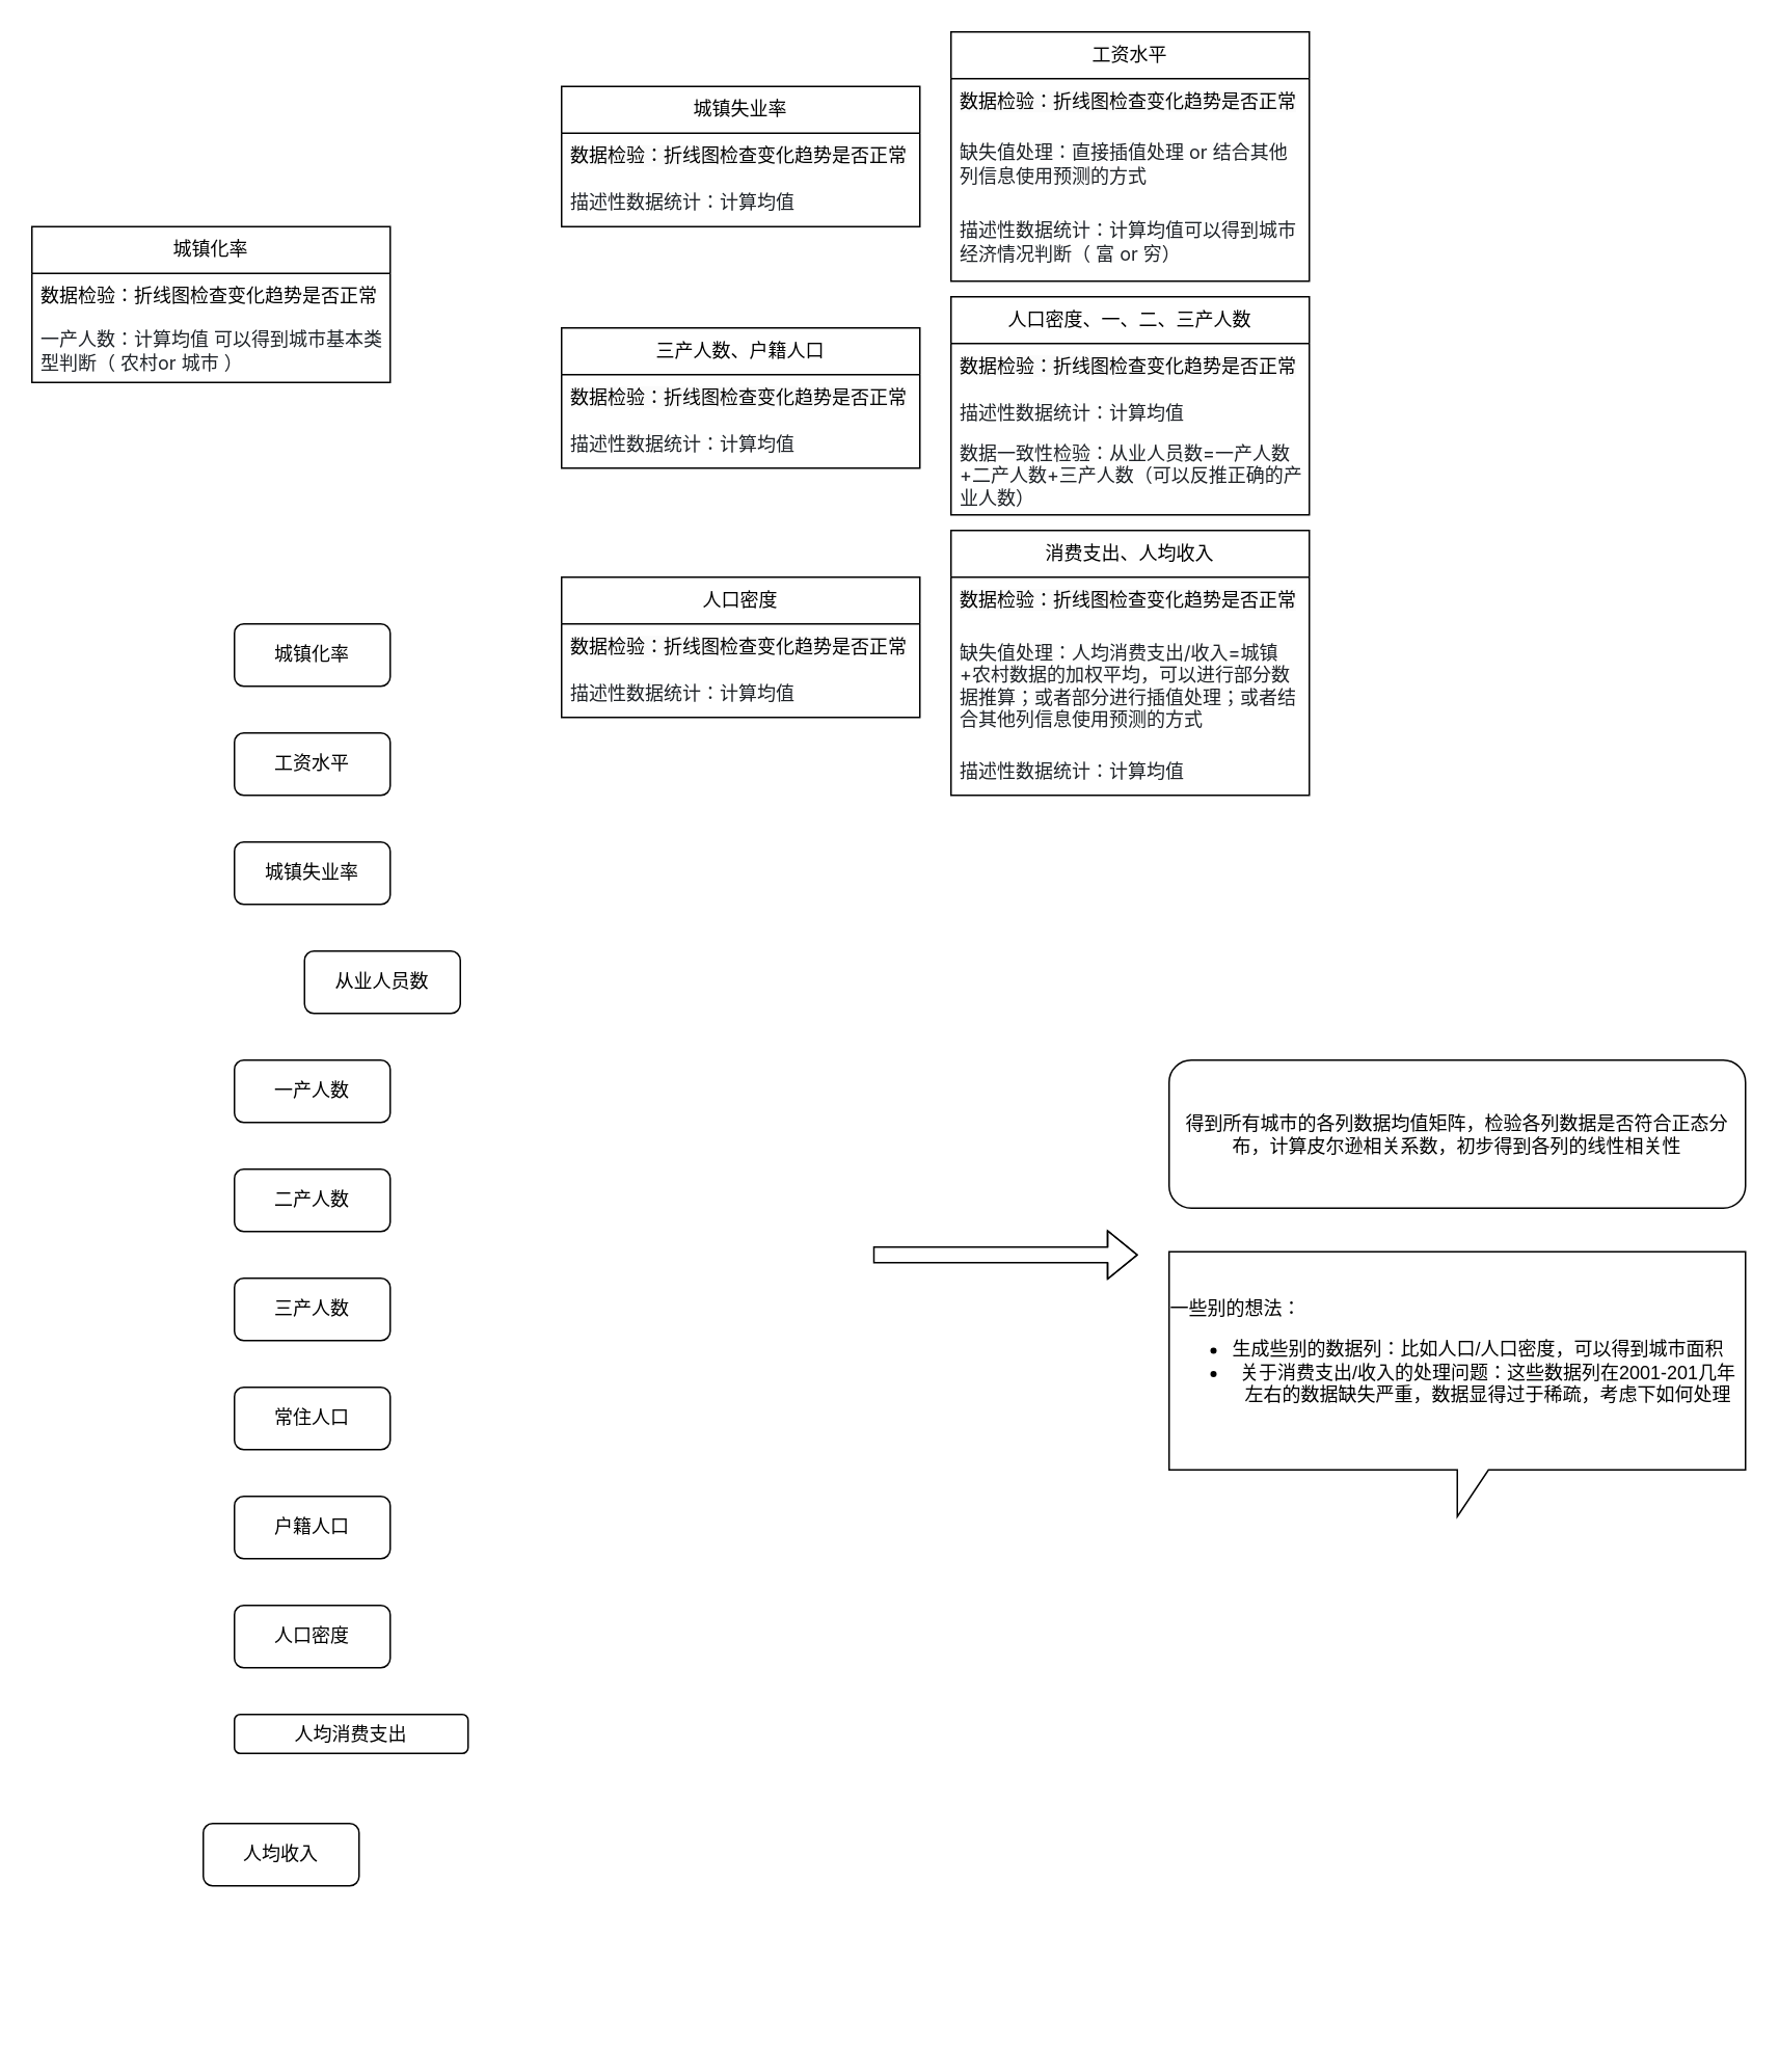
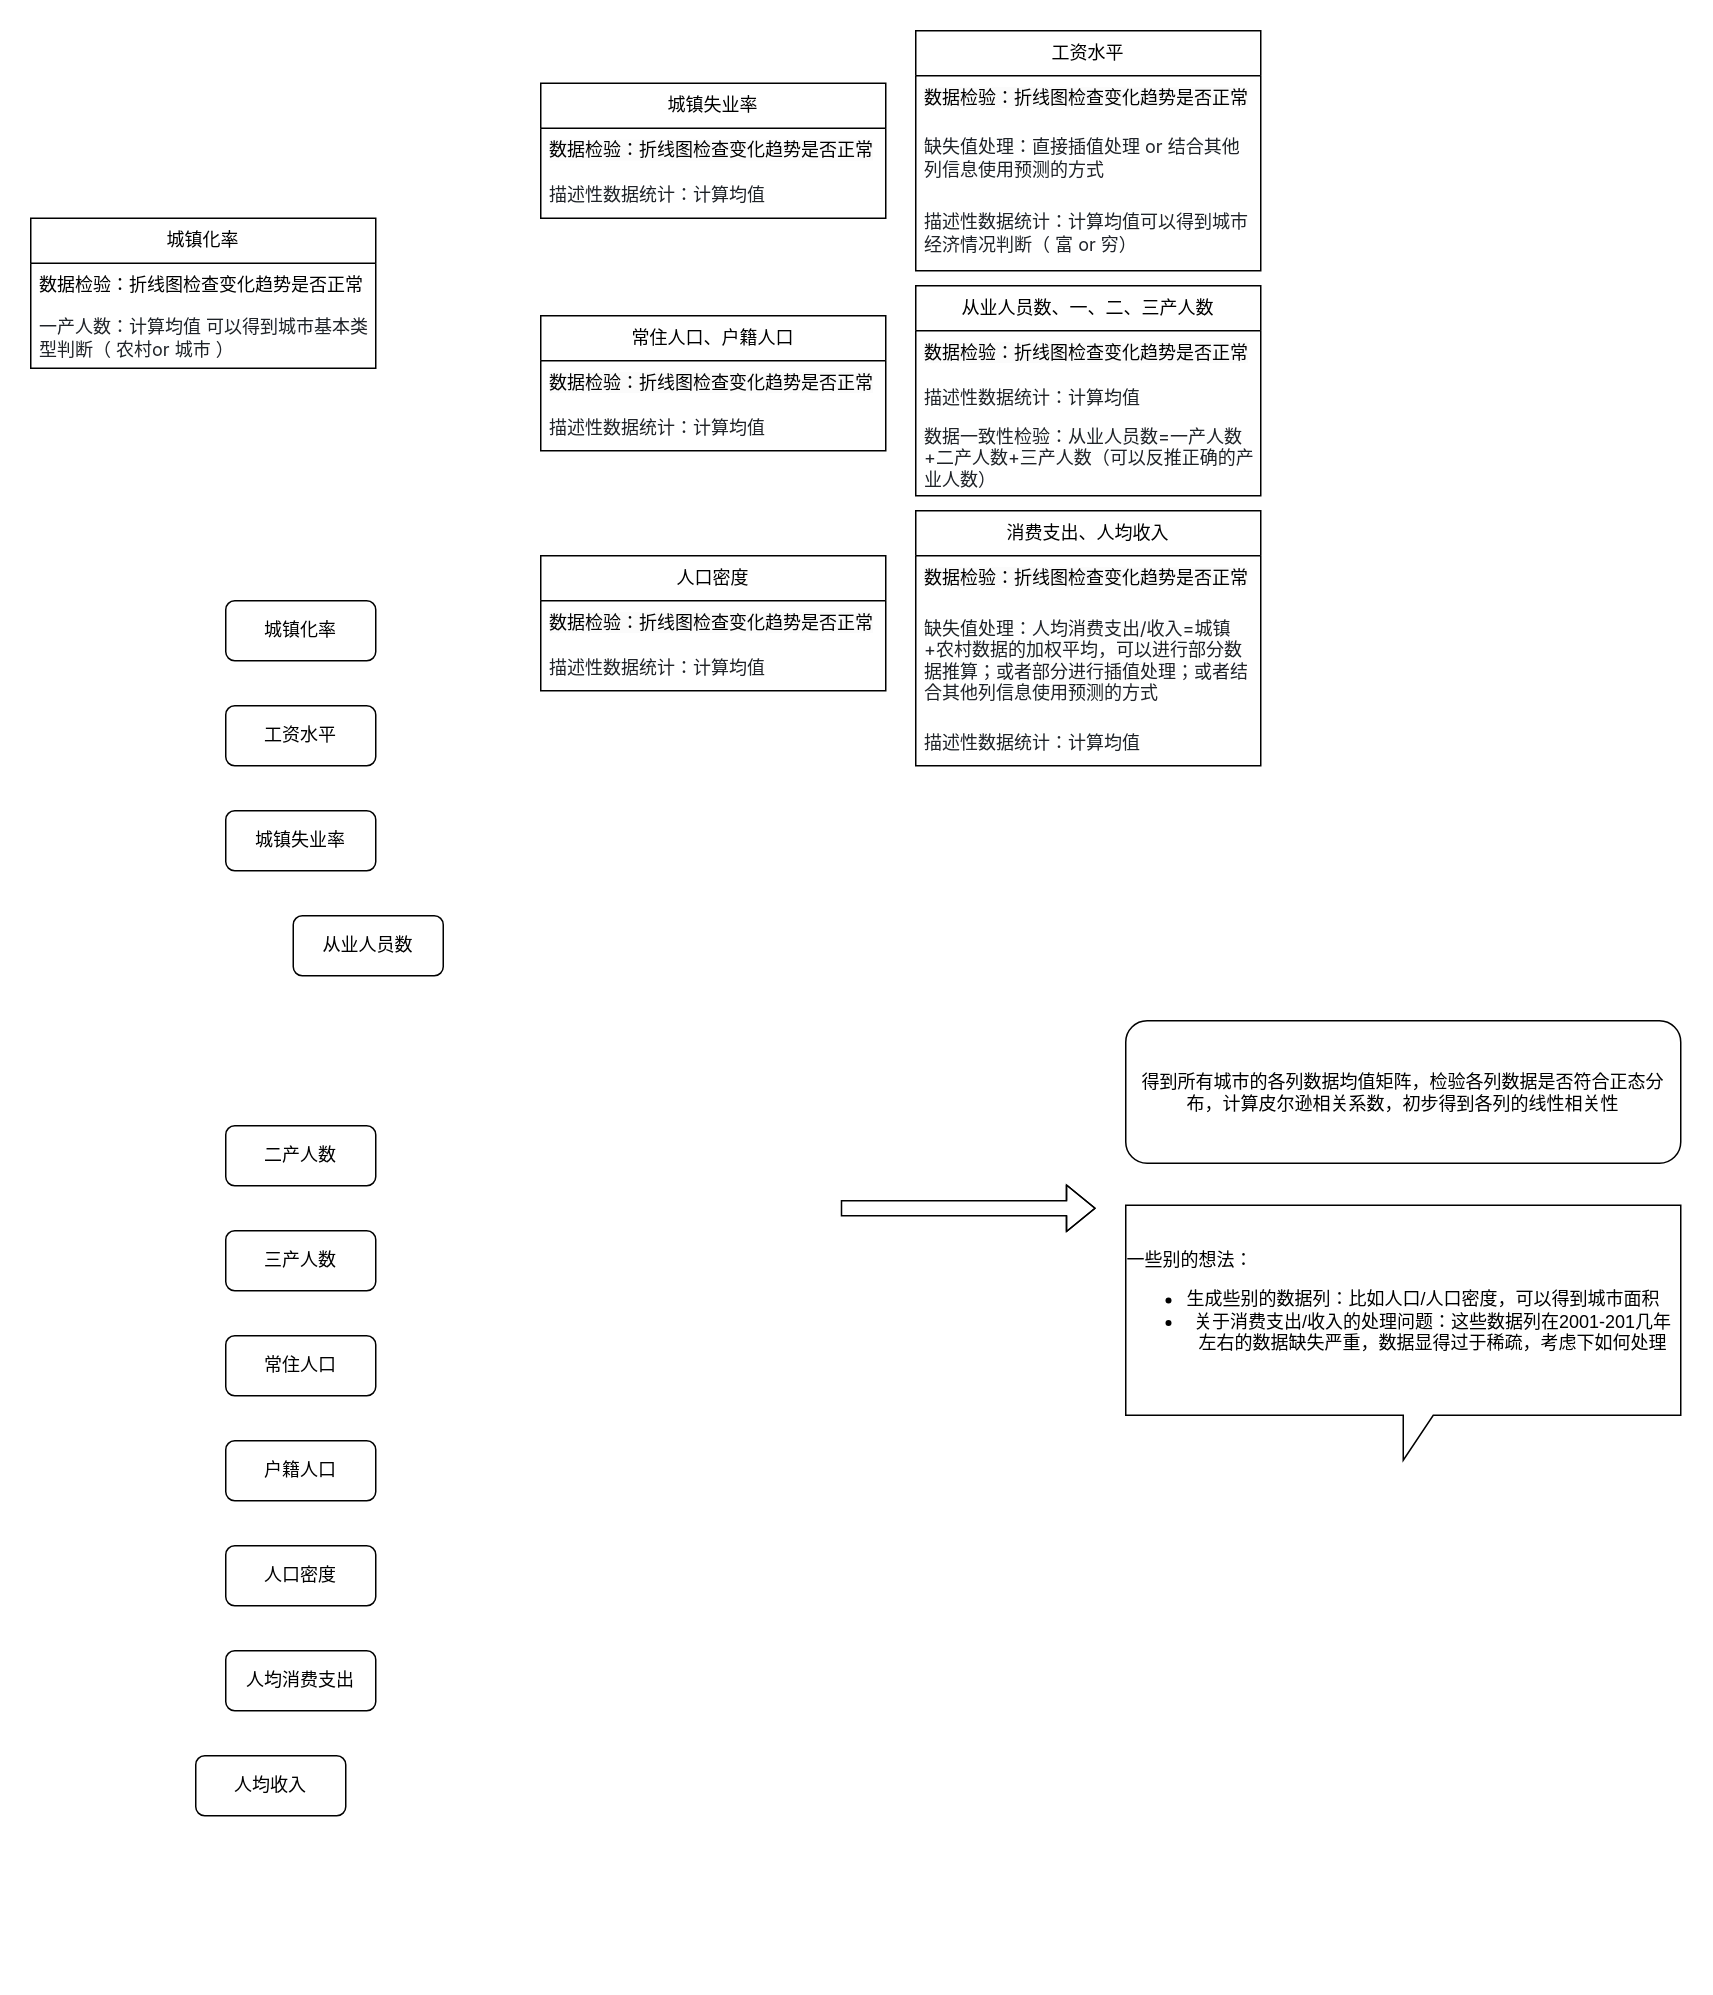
- <mxCell id="22" value="人口密度、一、二、三产人数" style="swimlane;fontStyle=0;childLayout=stackLayout;horizontal=1;startSize=30;horizontalStack=0;resizeParent=1;resizeParentMax=0;resizeLast=0;collapsible=1;marginBottom=0;whiteSpace=wrap;html=1;" parent="1" vertex="1"><mxGeometry x="610" y="190" width="230" height="140" as="geometry" /></mxCell>
+ <mxCell id="22" value="从业人员数、一、二、三产人数" style="swimlane;fontStyle=0;childLayout=stackLayout;horizontal=1;startSize=30;horizontalStack=0;resizeParent=1;resizeParentMax=0;resizeLast=0;collapsible=1;marginBottom=0;whiteSpace=wrap;html=1;" parent="1" vertex="1"><mxGeometry x="610" y="190" width="230" height="140" as="geometry" /></mxCell>
- <mxCell id="26" value="三产人数、户籍人口" style="swimlane;fontStyle=0;childLayout=stackLayout;horizontal=1;startSize=30;horizontalStack=0;resizeParent=1;resizeParentMax=0;resizeLast=0;collapsible=1;marginBottom=0;whiteSpace=wrap;html=1;" parent="1" vertex="1"><mxGeometry x="360" y="210" width="230" height="90" as="geometry" /></mxCell>
+ <mxCell id="26" value="常住人口、户籍人口" style="swimlane;fontStyle=0;childLayout=stackLayout;horizontal=1;startSize=30;horizontalStack=0;resizeParent=1;resizeParentMax=0;resizeLast=0;collapsible=1;marginBottom=0;whiteSpace=wrap;html=1;" parent="1" vertex="1"><mxGeometry x="360" y="210" width="230" height="90" as="geometry" /></mxCell>
- <mxCell id="4" value="一产人数" style="rounded=1;whiteSpace=wrap;html=1;" parent="1" vertex="1"><mxGeometry x="150" y="680" width="100" height="40" as="geometry" /></mxCell>
- <mxCell id="10" value="人均消费支出" style="rounded=1;whiteSpace=wrap;html=1;" parent="1" vertex="1"><mxGeometry x="150" y="1100" width="150" height="25" as="geometry" /></mxCell>
+ <mxCell id="10" value="人均消费支出" style="rounded=1;whiteSpace=wrap;html=1;" parent="1" vertex="1"><mxGeometry x="150" y="1100" width="100" height="40" as="geometry" /></mxCell>
